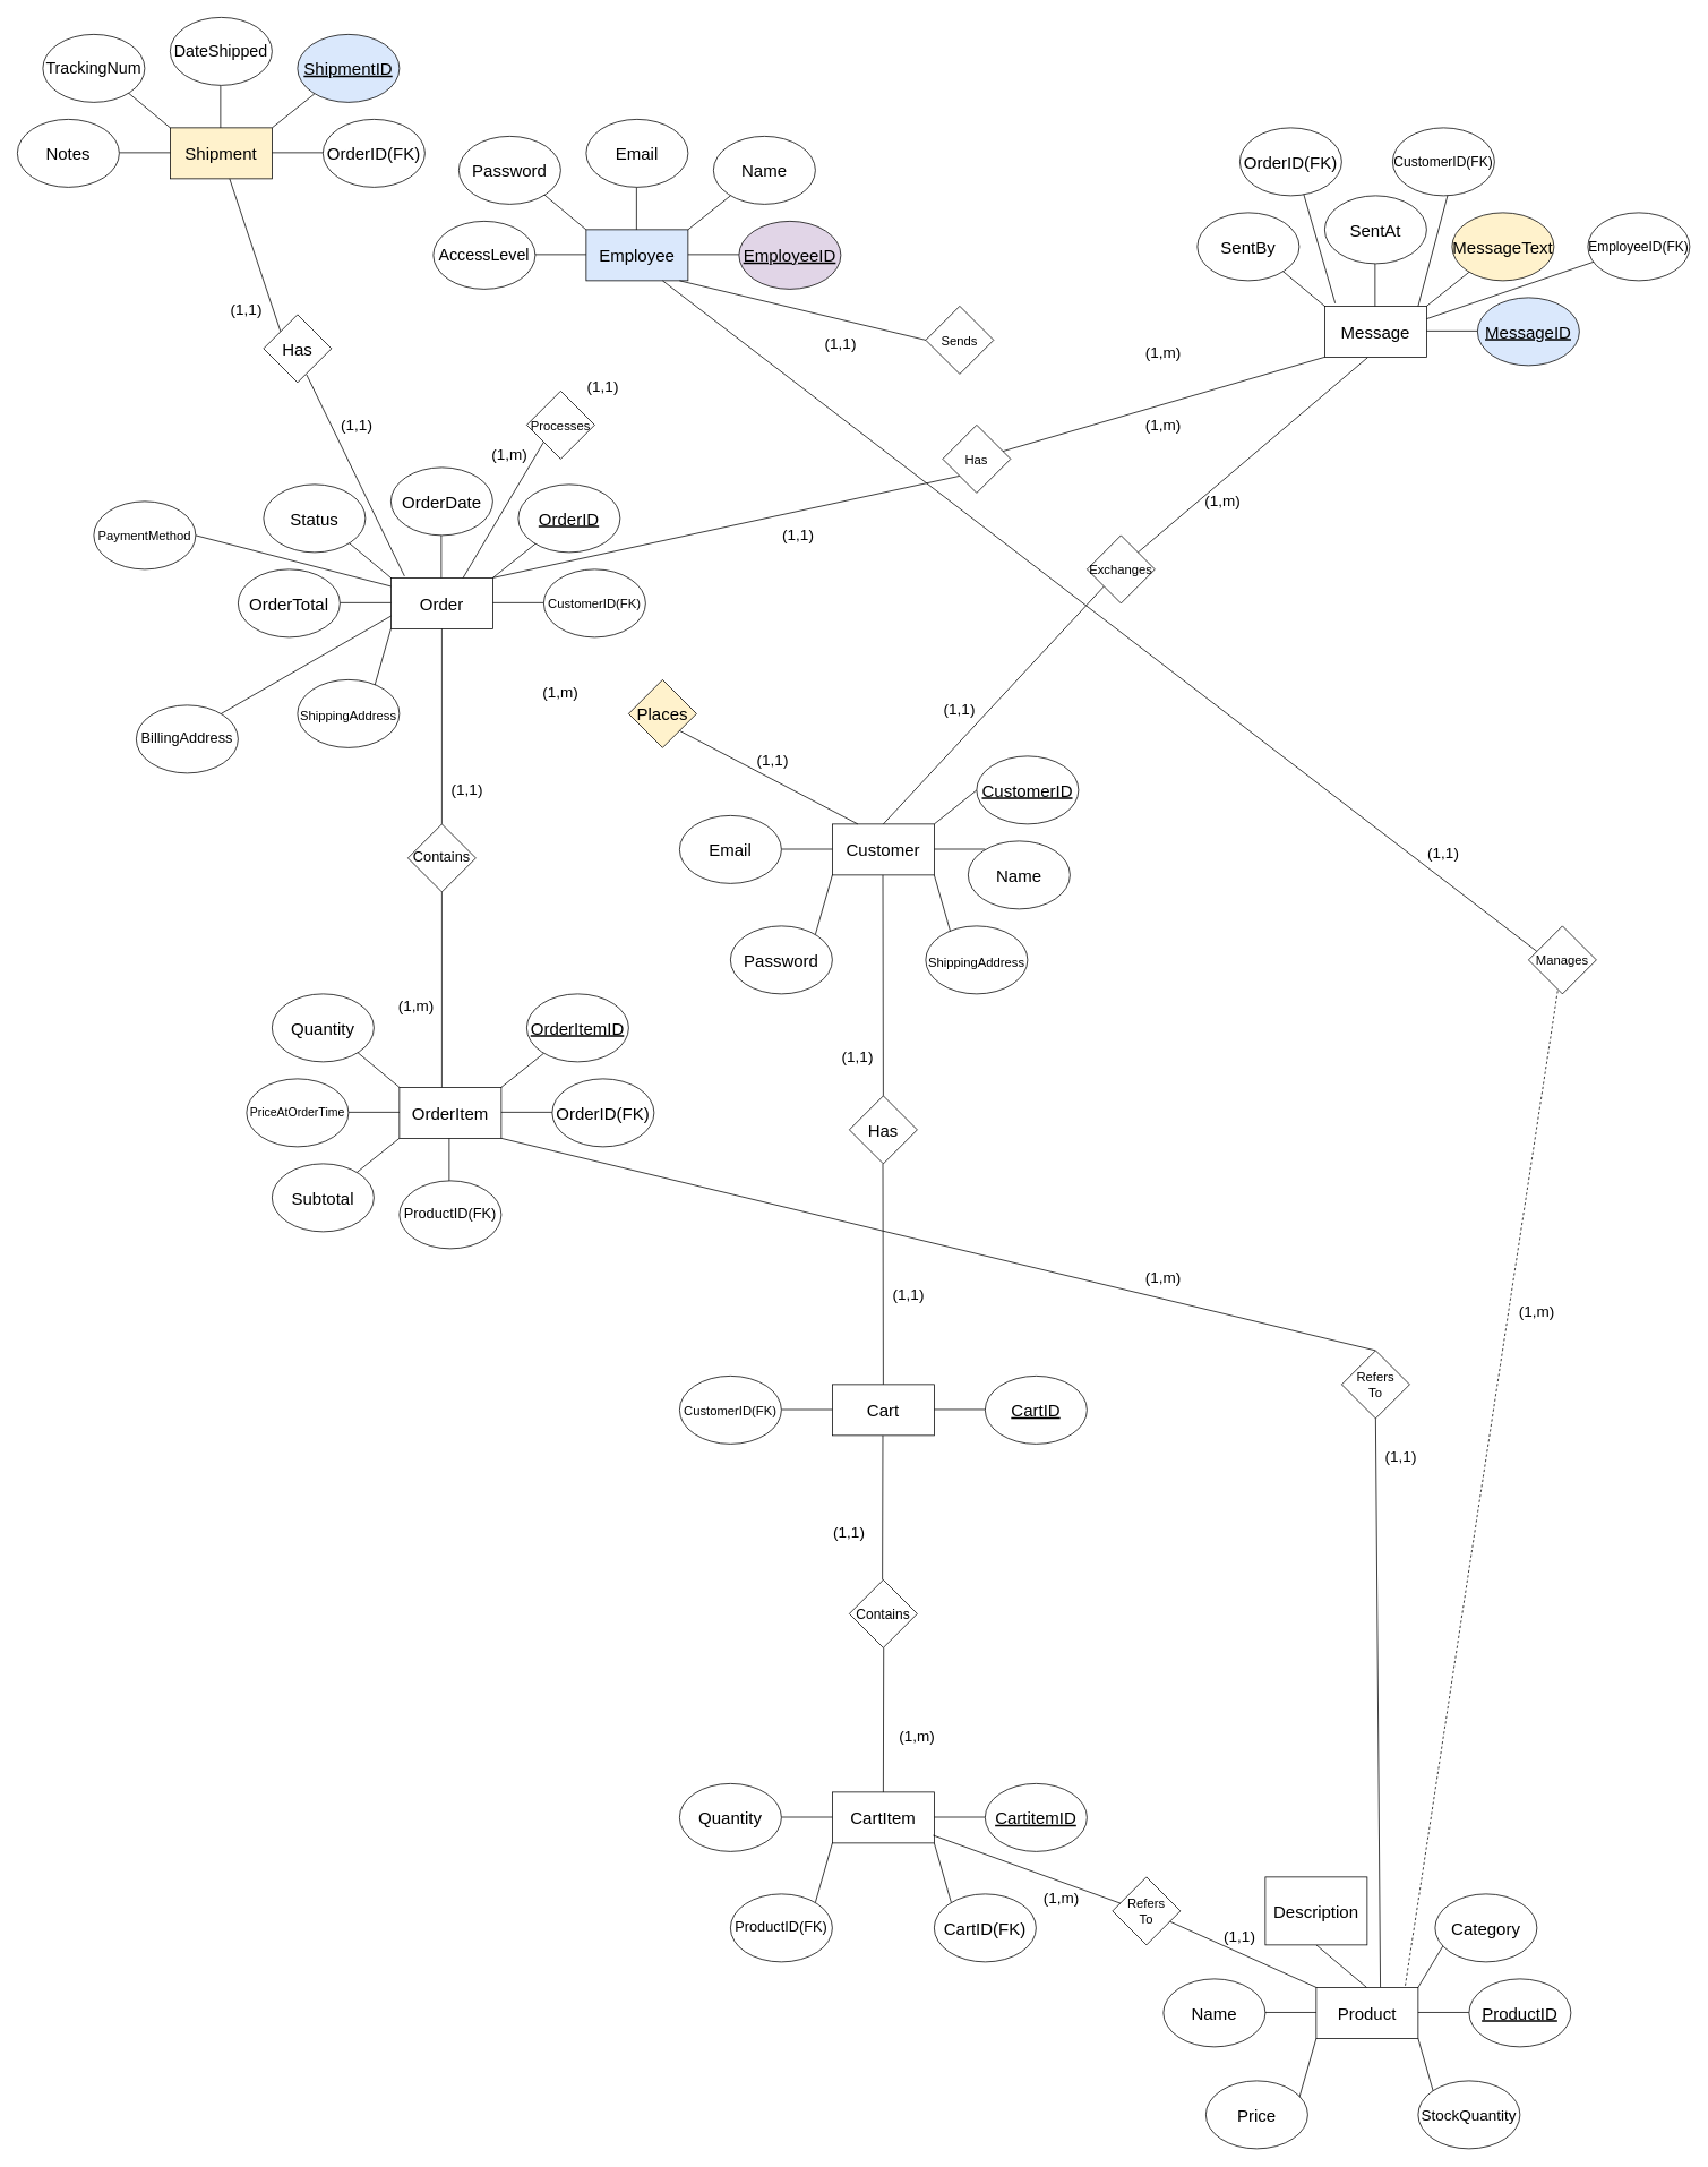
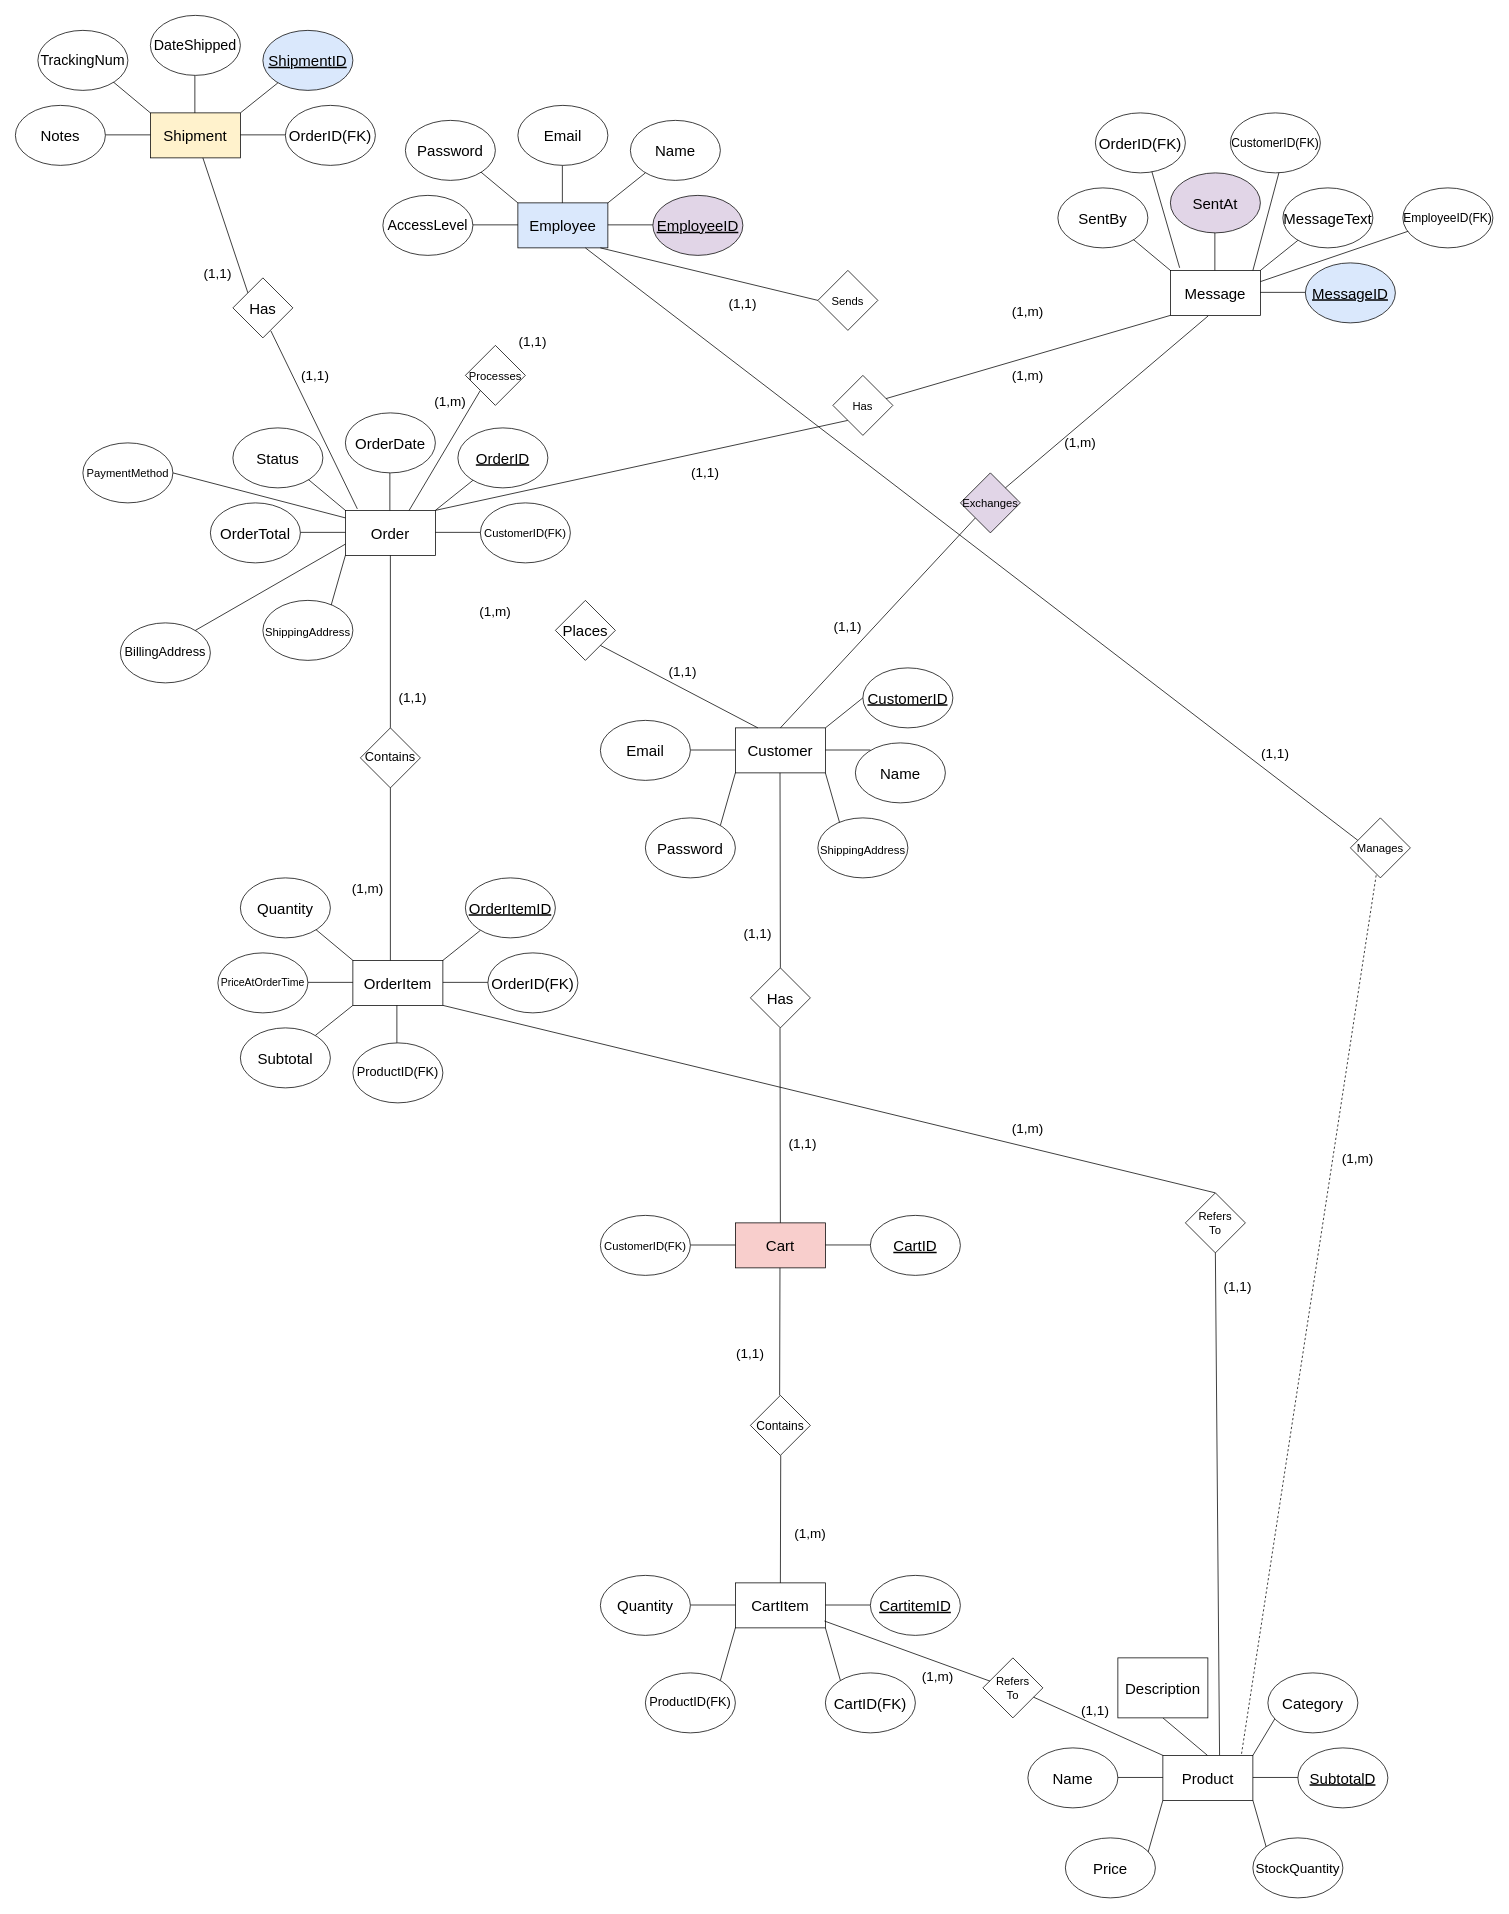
- <mxCell id="141" value="&lt;span style=&quot;font-size: 20px;&quot;&gt;SentAt&lt;/span&gt;" style="ellipse;whiteSpace=wrap;html=1;" vertex="1" parent="1"><mxGeometry x="1560" y="230" width="120" height="80" as="geometry" /></mxCell>
+ <mxCell id="141" value="&lt;span style=&quot;font-size: 20px;&quot;&gt;SentAt&lt;/span&gt;" style="ellipse;whiteSpace=wrap;html=1;fillColor=#e1d5e7;" vertex="1" parent="1"><mxGeometry x="1560" y="230" width="120" height="80" as="geometry" /></mxCell>
- <mxCell id="137" value="&lt;span style=&quot;font-size: 20px;&quot;&gt;MessageText&lt;/span&gt;" style="ellipse;whiteSpace=wrap;html=1;fillColor=#fff2cc;" vertex="1" parent="1"><mxGeometry x="1710" y="250" width="120" height="80" as="geometry" /></mxCell>
+ <mxCell id="137" value="&lt;span style=&quot;font-size: 20px;&quot;&gt;MessageText&lt;/span&gt;" style="ellipse;whiteSpace=wrap;html=1;" vertex="1" parent="1"><mxGeometry x="1710" y="250" width="120" height="80" as="geometry" /></mxCell>
- <mxCell id="154" value="&lt;font style=&quot;font-size: 15px;&quot;&gt;Exchanges&lt;/font&gt;" style="rhombus;whiteSpace=wrap;html=1;" vertex="1" parent="1"><mxGeometry x="1280" y="630" width="80" height="80" as="geometry" /></mxCell>
+ <mxCell id="154" value="&lt;font style=&quot;font-size: 15px;&quot;&gt;Exchanges&lt;/font&gt;" style="rhombus;whiteSpace=wrap;html=1;fillColor=#e1d5e7;" vertex="1" parent="1"><mxGeometry x="1280" y="630" width="80" height="80" as="geometry" /></mxCell>
- <mxCell id="102" value="&lt;span style=&quot;font-size: 20px;&quot;&gt;Places&lt;/span&gt;" style="rhombus;whiteSpace=wrap;html=1;fillColor=#fff2cc;" parent="1" vertex="1"><mxGeometry x="740" y="800" width="80" height="80" as="geometry" /></mxCell>
+ <mxCell id="102" value="&lt;span style=&quot;font-size: 20px;&quot;&gt;Places&lt;/span&gt;" style="rhombus;whiteSpace=wrap;html=1;" parent="1" vertex="1"><mxGeometry x="740" y="800" width="80" height="80" as="geometry" /></mxCell>
- <mxCell id="14" value="&lt;font style=&quot;font-size: 20px;&quot;&gt;Cart&lt;/font&gt;" style="rounded=0;whiteSpace=wrap;html=1;" parent="1" vertex="1"><mxGeometry x="980" y="1630" width="120" height="60" as="geometry" /></mxCell>
+ <mxCell id="14" value="&lt;font style=&quot;font-size: 20px;&quot;&gt;Cart&lt;/font&gt;" style="rounded=0;whiteSpace=wrap;html=1;fillColor=#f8cecc;" parent="1" vertex="1"><mxGeometry x="980" y="1630" width="120" height="60" as="geometry" /></mxCell>
- <mxCell id="25" value="&lt;span style=&quot;font-size: 20px;&quot;&gt;&lt;u&gt;ProductI&lt;/u&gt;&lt;/span&gt;&lt;u style=&quot;font-size: 20px; background-color: transparent; color: light-dark(rgb(0, 0, 0), rgb(255, 255, 255));&quot;&gt;D&lt;/u&gt;" style="ellipse;whiteSpace=wrap;html=1;" parent="1" vertex="1"><mxGeometry x="1730" y="2330" width="120" height="80" as="geometry" /></mxCell>
+ <mxCell id="25" value="&lt;span style=&quot;font-size: 20px;&quot;&gt;&lt;u&gt;Subtotal&lt;/u&gt;&lt;/span&gt;&lt;u style=&quot;font-size: 20px; background-color: transparent; color: light-dark(rgb(0, 0, 0), rgb(255, 255, 255));&quot;&gt;D&lt;/u&gt;" style="ellipse;whiteSpace=wrap;html=1;" parent="1" vertex="1"><mxGeometry x="1730" y="2330" width="120" height="80" as="geometry" /></mxCell>
